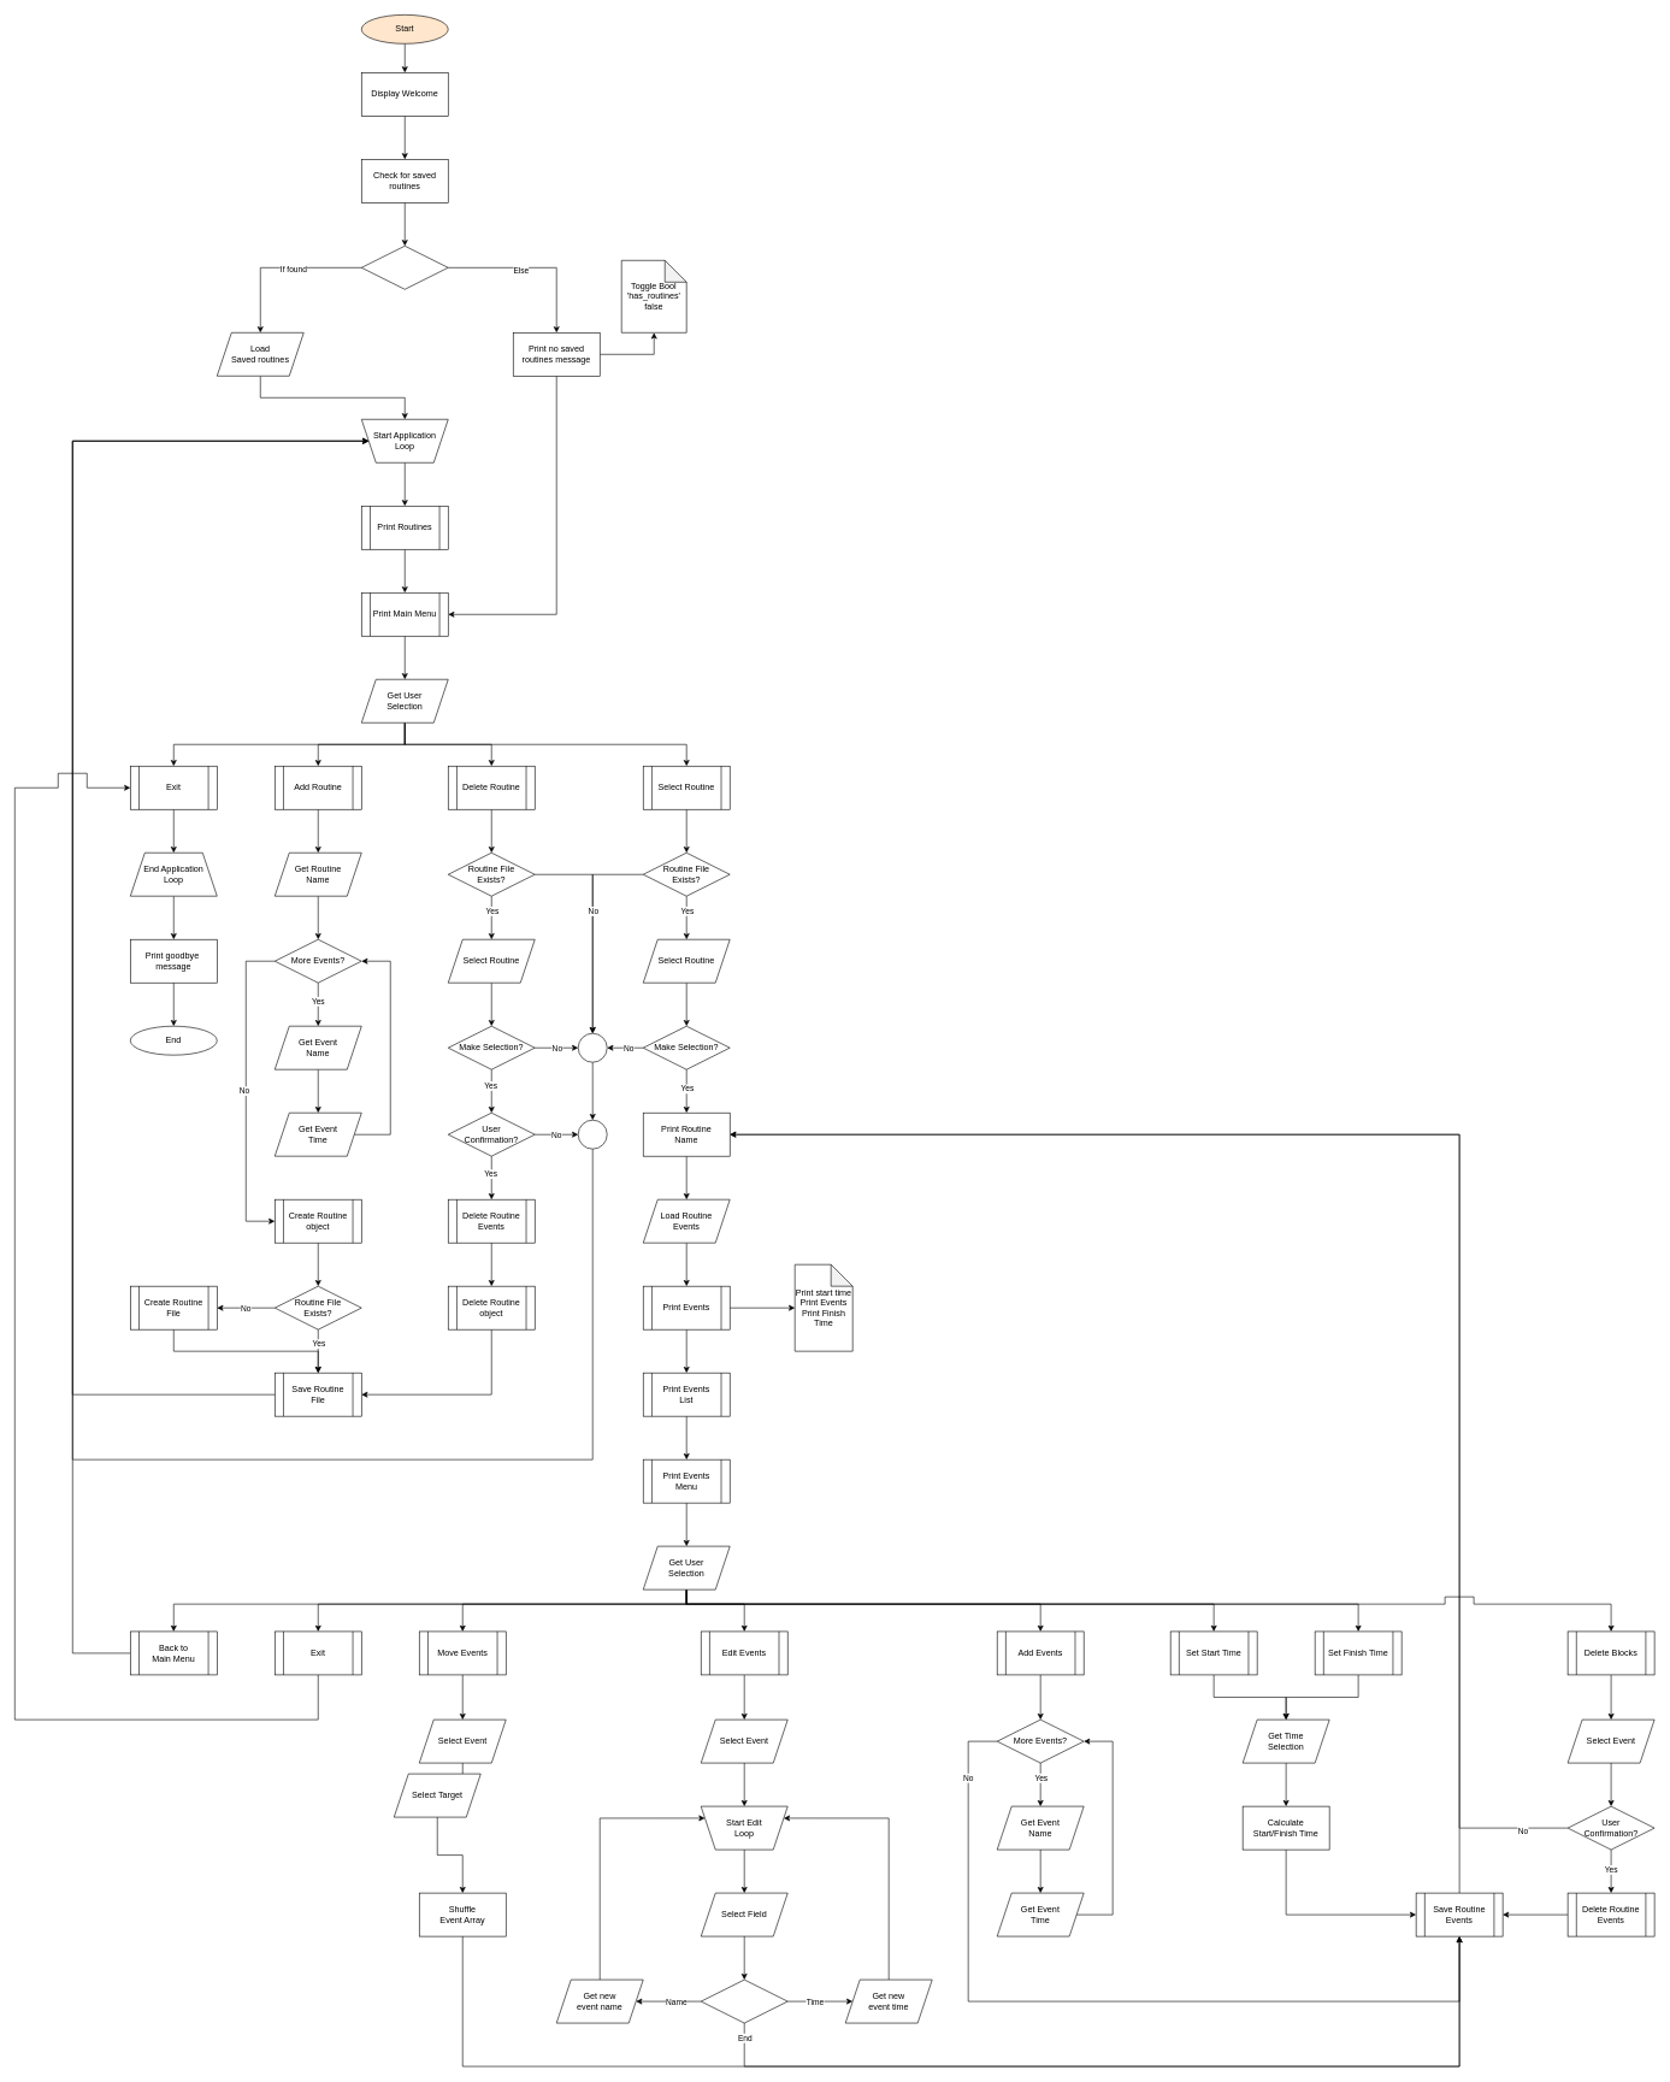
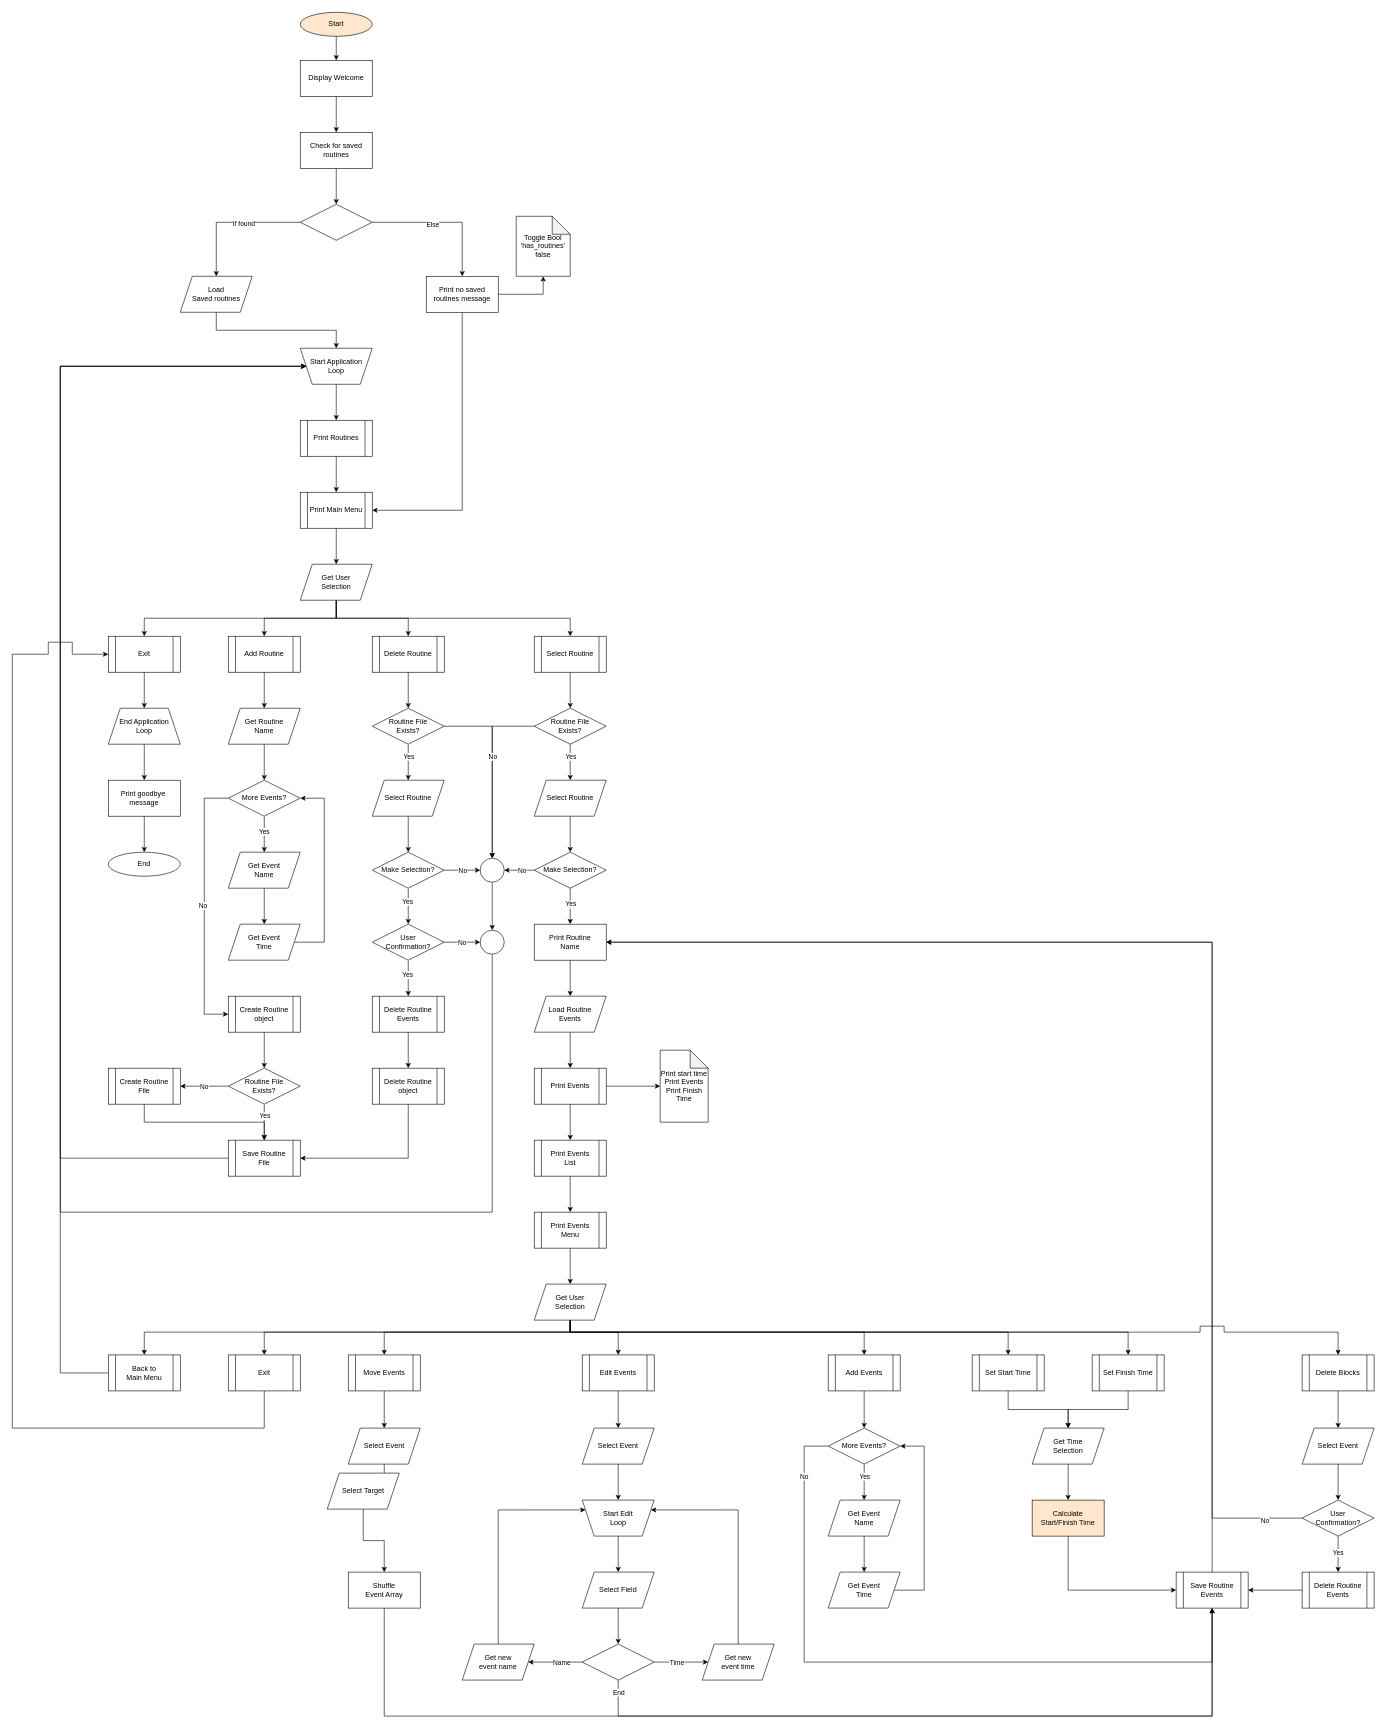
- <mxCell id="139" value="&lt;div&gt;Calculate &lt;br&gt;&lt;/div&gt;&lt;div&gt;Start/Finish Time&lt;br&gt;&lt;/div&gt;" style="rounded=0;whiteSpace=wrap;html=1;" vertex="1" parent="1"><mxGeometry x="1720" y="2500" width="120" height="60" as="geometry" /></mxCell>
+ <mxCell id="139" value="&lt;div&gt;Calculate &lt;br&gt;&lt;/div&gt;&lt;div&gt;Start/Finish Time&lt;br&gt;&lt;/div&gt;" style="rounded=0;whiteSpace=wrap;html=1;fillColor=#ffe6cc;" vertex="1" parent="1"><mxGeometry x="1720" y="2500" width="120" height="60" as="geometry" /></mxCell>
